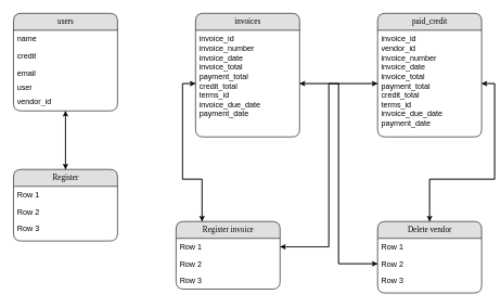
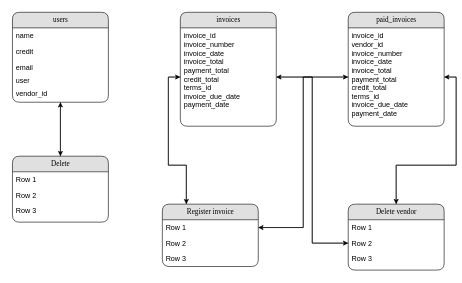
- <mxCell id="16" value="paid_credit" style="swimlane;html=1;fontStyle=0;childLayout=stackLayout;horizontal=1;startSize=26;fillColor=#e0e0e0;horizontalStack=0;resizeParent=1;resizeLast=0;collapsible=1;marginBottom=0;swimlaneFillColor=#ffffff;align=center;rounded=1;shadow=0;comic=0;labelBackgroundColor=none;strokeWidth=1;fontFamily=Verdana;fontSize=12" parent="1" vertex="1"><mxGeometry x="580" y="20" width="160" height="190" as="geometry" /></mxCell>
+ <mxCell id="16" value="paid_invoices" style="swimlane;html=1;fontStyle=0;childLayout=stackLayout;horizontal=1;startSize=26;fillColor=#e0e0e0;horizontalStack=0;resizeParent=1;resizeLast=0;collapsible=1;marginBottom=0;swimlaneFillColor=#ffffff;align=center;rounded=1;shadow=0;comic=0;labelBackgroundColor=none;strokeWidth=1;fontFamily=Verdana;fontSize=12" parent="1" vertex="1"><mxGeometry x="580" y="20" width="160" height="190" as="geometry" /></mxCell>
- <mxCell id="25" value="Register" style="swimlane;html=1;fontStyle=0;childLayout=stackLayout;horizontal=1;startSize=26;fillColor=#e0e0e0;horizontalStack=0;resizeParent=1;resizeLast=0;collapsible=1;marginBottom=0;swimlaneFillColor=#ffffff;align=center;rounded=1;shadow=0;comic=0;labelBackgroundColor=none;strokeWidth=1;fontFamily=Verdana;fontSize=12" vertex="1" parent="1"><mxGeometry x="20" y="260" width="160" height="110" as="geometry" /></mxCell>
+ <mxCell id="25" value="Delete" style="swimlane;html=1;fontStyle=0;childLayout=stackLayout;horizontal=1;startSize=26;fillColor=#e0e0e0;horizontalStack=0;resizeParent=1;resizeLast=0;collapsible=1;marginBottom=0;swimlaneFillColor=#ffffff;align=center;rounded=1;shadow=0;comic=0;labelBackgroundColor=none;strokeWidth=1;fontFamily=Verdana;fontSize=12" vertex="1" parent="1"><mxGeometry x="20" y="260" width="160" height="110" as="geometry" /></mxCell>
